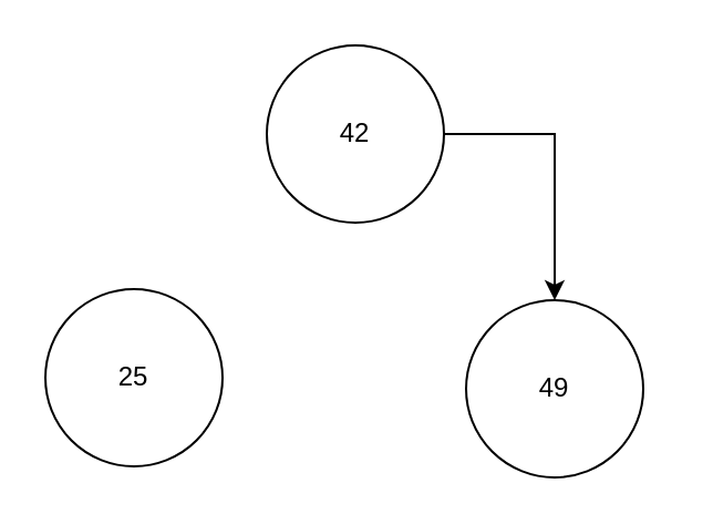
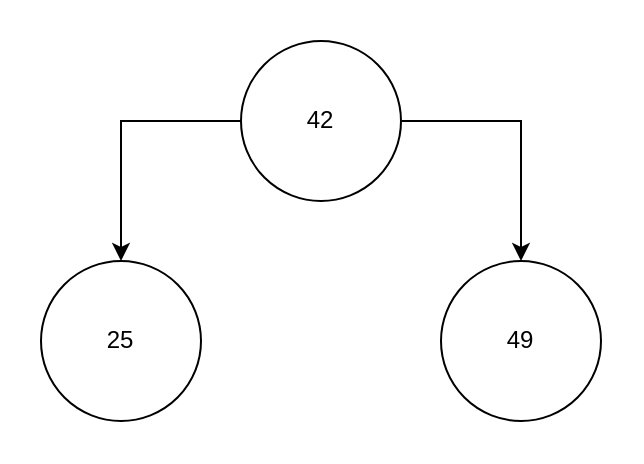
+ <mxCell id="3" value="" style="edgeStyle=orthogonalEdgeStyle;rounded=0;orthogonalLoop=1;jettySize=auto;html=1;entryX=0.5;entryY=0;entryDx=0;entryDy=0;" edge="1" parent="1" source="4" target="5"><mxGeometry relative="1" as="geometry"><mxPoint x="160" y="180" as="targetPoint" /></mxGeometry></mxCell>
- <mxCell id="6" value="49" style="ellipse;whiteSpace=wrap;html=1;aspect=fixed;" vertex="1" parent="1"><mxGeometry x="210" y="135" width="80" height="80" as="geometry" /></mxCell>
+ <mxCell id="6" value="49" style="ellipse;whiteSpace=wrap;html=1;aspect=fixed;" vertex="1" parent="1"><mxGeometry x="220" y="130" width="80" height="80" as="geometry" /></mxCell>
